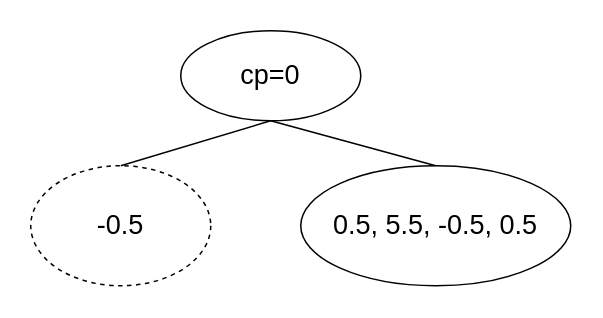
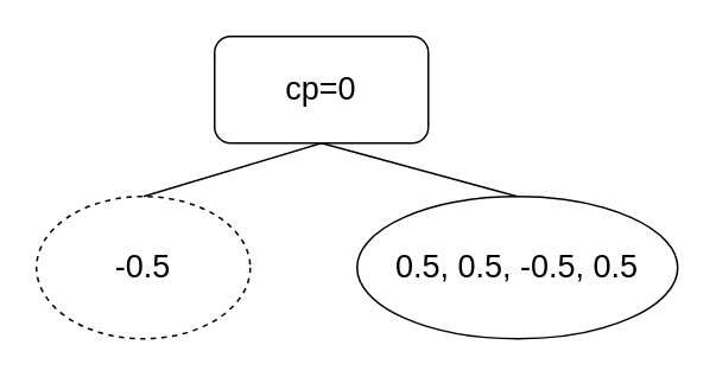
- <mxCell id="2" value="&lt;font style=&quot;font-size: 18px&quot;&gt;cp=0&lt;/font&gt;" style="ellipse;whiteSpace=wrap;html=1;" vertex="1" parent="1"><mxGeometry x="120" y="20" width="120" height="60" as="geometry" /></mxCell>
+ <mxCell id="2" value="&lt;font style=&quot;font-size: 18px&quot;&gt;cp=0&lt;/font&gt;" style="rounded=1;whiteSpace=wrap;html=1;" vertex="1" parent="1"><mxGeometry x="120" y="20" width="120" height="60" as="geometry" /></mxCell>
- <mxCell id="4" value="&lt;font style=&quot;font-size: 18px&quot;&gt;0.5, 5.5, -0.5, 0.5&lt;/font&gt;" style="ellipse;whiteSpace=wrap;html=1;" vertex="1" parent="1"><mxGeometry x="200" y="110" width="180" height="80" as="geometry" /></mxCell>
+ <mxCell id="4" value="&lt;font style=&quot;font-size: 18px&quot;&gt;0.5, 0.5, -0.5, 0.5&lt;/font&gt;" style="ellipse;whiteSpace=wrap;html=1;" vertex="1" parent="1"><mxGeometry x="200" y="110" width="180" height="80" as="geometry" /></mxCell>
